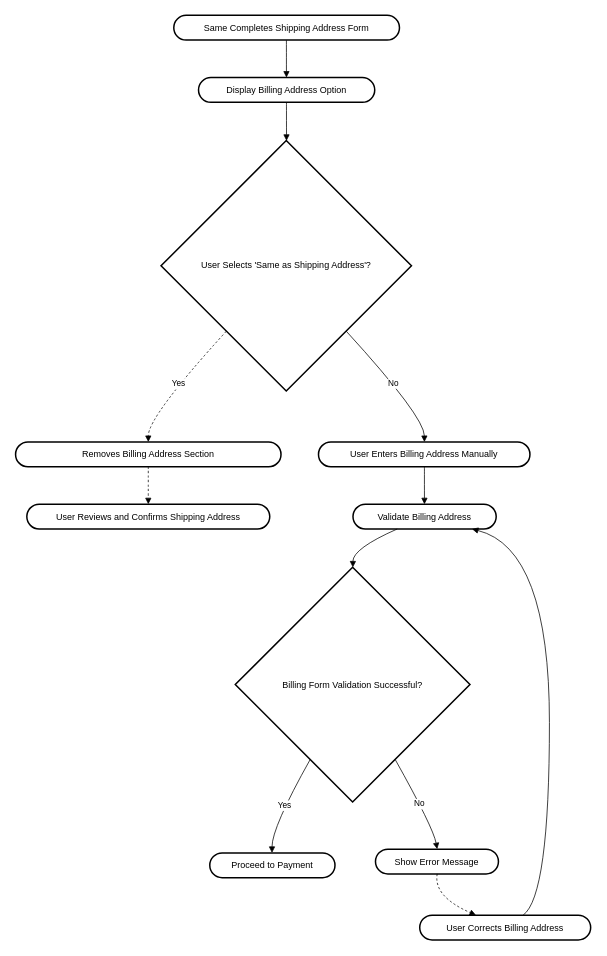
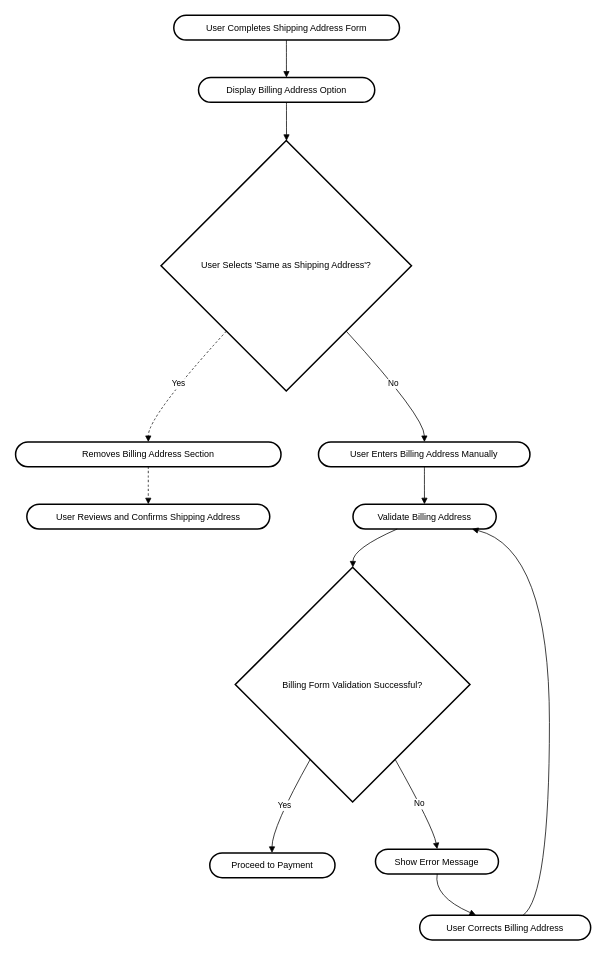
- <mxCell id="2" value="Same Completes Shipping Address Form" style="rounded=1;whiteSpace=wrap;arcSize=50;strokeWidth=2;" vertex="1" parent="1"><mxGeometry x="231" y="20" width="301" height="33" as="geometry" /></mxCell>
+ <mxCell id="2" value="User Completes Shipping Address Form" style="rounded=1;whiteSpace=wrap;arcSize=50;strokeWidth=2;" vertex="1" parent="1"><mxGeometry x="231" y="20" width="301" height="33" as="geometry" /></mxCell>
- <mxCell id="22" value="" style="curved=1;startArrow=none;endArrow=block;exitX=0.502;exitY=1.009;entryX=0.332;entryY=0.009;rounded=0;dashed=1;" edge="1" parent="1" source="11" target="12"><mxGeometry relative="1" as="geometry"><Array as="points"><mxPoint x="577" y="1195" /></Array></mxGeometry></mxCell>
+ <mxCell id="22" value="" style="curved=1;startArrow=none;endArrow=block;exitX=0.502;exitY=1.009;entryX=0.332;entryY=0.009;rounded=0;" edge="1" parent="1" source="11" target="12"><mxGeometry relative="1" as="geometry"><Array as="points"><mxPoint x="577" y="1195" /></Array></mxGeometry></mxCell>
